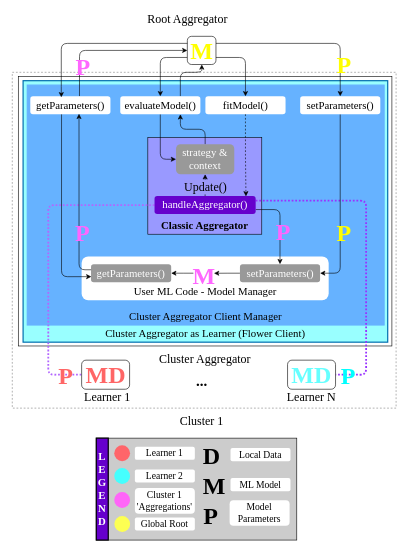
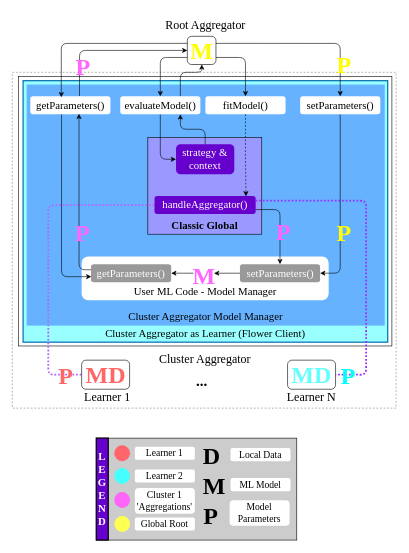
- <mxCell id="3" value="Root Aggregator" style="text;align=center;verticalAlign=middle;resizable=0;points=[];autosize=1;strokeColor=none;fillColor=none;fontStyle=0;fontSize=20;fontFamily=CMU Sans Serif;" vertex="1" parent="1"><mxGeometry x="232.27" y="10" width="160" height="40" as="geometry" /></mxCell>
+ <mxCell id="3" value="Root Aggregator" style="text;align=center;verticalAlign=middle;resizable=0;points=[];autosize=1;strokeColor=none;fillColor=none;fontStyle=0;fontSize=20;fontFamily=CMU Sans Serif;" vertex="1" parent="1"><mxGeometry x="262.27" y="20" width="160" height="40" as="geometry" /></mxCell>
- <mxCell id="25" value="&lt;span style=&quot;font-size: 18px;&quot;&gt;strategy &amp;amp;&lt;br&gt;context&lt;/span&gt;" style="rounded=1;whiteSpace=wrap;html=1;fillColor=#999999;strokeColor=none;fontStyle=0;fontFamily=CMU Sans Serif;strokeWidth=2;align=center;verticalAlign=middle;fontColor=#FFFFFF;" vertex="1" parent="1"><mxGeometry x="293.03" y="240" width="97.14" height="50" as="geometry" /></mxCell>
+ <mxCell id="25" value="&lt;span style=&quot;font-size: 18px;&quot;&gt;strategy &amp;amp;&lt;br&gt;context&lt;/span&gt;" style="rounded=1;whiteSpace=wrap;html=1;fillColor=#6600CC;strokeColor=none;fontStyle=0;fontFamily=CMU Sans Serif;strokeWidth=2;align=center;verticalAlign=middle;fontColor=#FFFFFF;" vertex="1" parent="1"><mxGeometry x="293.03" y="240" width="97.14" height="50" as="geometry" /></mxCell>
- <mxCell id="18" style="edgeStyle=orthogonalEdgeStyle;rounded=0;orthogonalLoop=1;jettySize=auto;html=1;exitX=0.5;exitY=0;exitDx=0;exitDy=0;strokeColor=#000000;" edge="1" parent="1" source="23" target="25"><mxGeometry relative="1" as="geometry" /></mxCell>
- <mxCell id="19" value="Update()" style="edgeLabel;html=1;align=center;verticalAlign=middle;resizable=0;points=[];labelBackgroundColor=light-dark(#9C99F8, #9c99f8);fontColor=#000000;fontFamily=CMU Sans Serif;fontSize=20;" vertex="1" connectable="0" parent="18"><mxGeometry x="0.156" relative="1" as="geometry"><mxPoint y="5" as="offset" /></mxGeometry></mxCell>
- <mxCell id="7" value="&lt;font color=&quot;#000000&quot; style=&quot;font-size: 18px;&quot;&gt;&lt;b&gt;Classic Aggregator&lt;/b&gt;&lt;/font&gt;" style="rounded=0;whiteSpace=wrap;html=1;fillColor=#9999FF;strokeColor=#000000;fontStyle=0;fontFamily=CMU Sans Serif;strokeWidth=1;verticalAlign=bottom;" vertex="1" parent="1"><mxGeometry x="246" y="229" width="190" height="161" as="geometry" /></mxCell>
+ <mxCell id="7" value="&lt;font color=&quot;#000000&quot; style=&quot;font-size: 18px;&quot;&gt;&lt;b&gt;Classic Global&lt;/b&gt;&lt;/font&gt;" style="rounded=0;whiteSpace=wrap;html=1;fillColor=#9999FF;strokeColor=#000000;fontStyle=0;fontFamily=CMU Sans Serif;strokeWidth=1;verticalAlign=bottom;" vertex="1" parent="1"><mxGeometry x="246" y="229" width="190" height="161" as="geometry" /></mxCell>
- <mxCell id="6" value="&lt;font color=&quot;#000000&quot; style=&quot;font-size: 18px;&quot;&gt;Cluster Aggregator Client Manager&lt;/font&gt;" style="rounded=0;whiteSpace=wrap;html=1;fillColor=#66B2FF;strokeColor=#66B2FF;fontStyle=0;fontFamily=CMU Sans Serif;strokeWidth=2;verticalAlign=bottom;" vertex="1" parent="1"><mxGeometry x="45" y="141.36" width="595" height="400" as="geometry" /></mxCell>
+ <mxCell id="6" value="&lt;font color=&quot;#000000&quot; style=&quot;font-size: 18px;&quot;&gt;Cluster Aggregator Model Manager&lt;/font&gt;" style="rounded=0;whiteSpace=wrap;html=1;fillColor=#66B2FF;strokeColor=#66B2FF;fontStyle=0;fontFamily=CMU Sans Serif;strokeWidth=2;verticalAlign=bottom;" vertex="1" parent="1"><mxGeometry x="45" y="141.36" width="595" height="400" as="geometry" /></mxCell>
- <mxCell id="48" value="Cluster 1" style="text;align=center;verticalAlign=middle;resizable=0;points=[];autosize=1;strokeColor=none;fillColor=none;fontStyle=0;fontSize=20;fontFamily=CMU Sans Serif;" vertex="1" parent="1"><mxGeometry x="286" y="680" width="100" height="40" as="geometry" /></mxCell>
